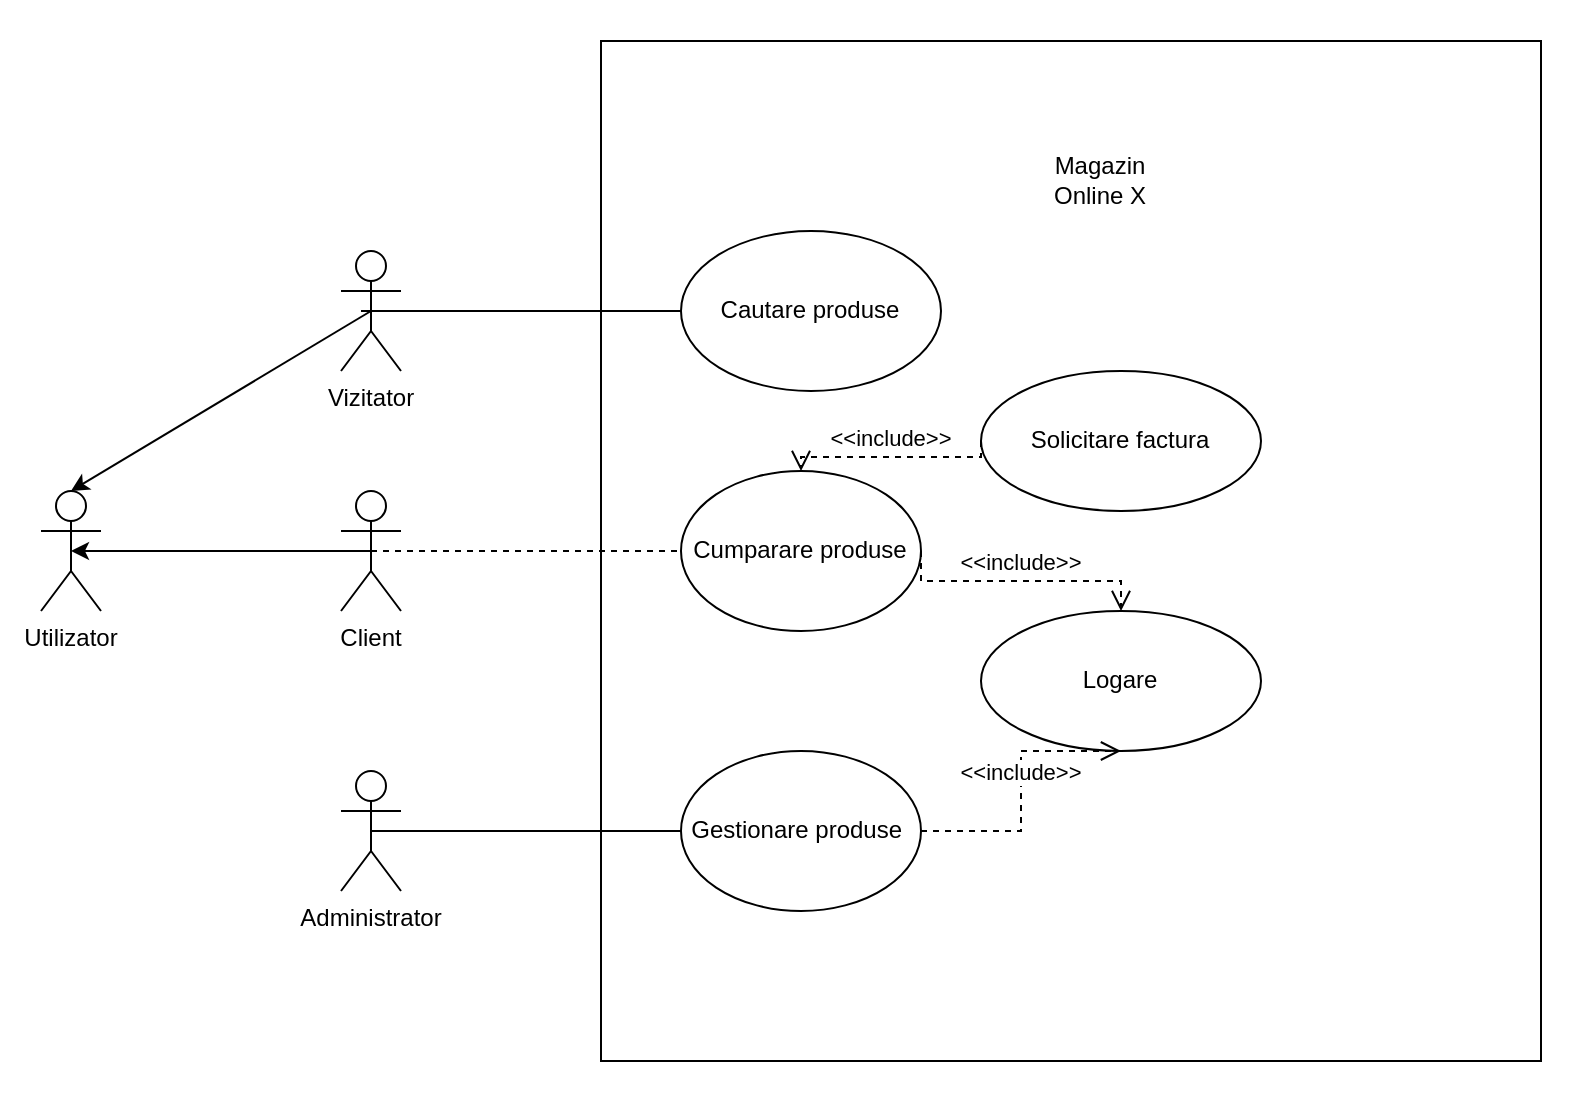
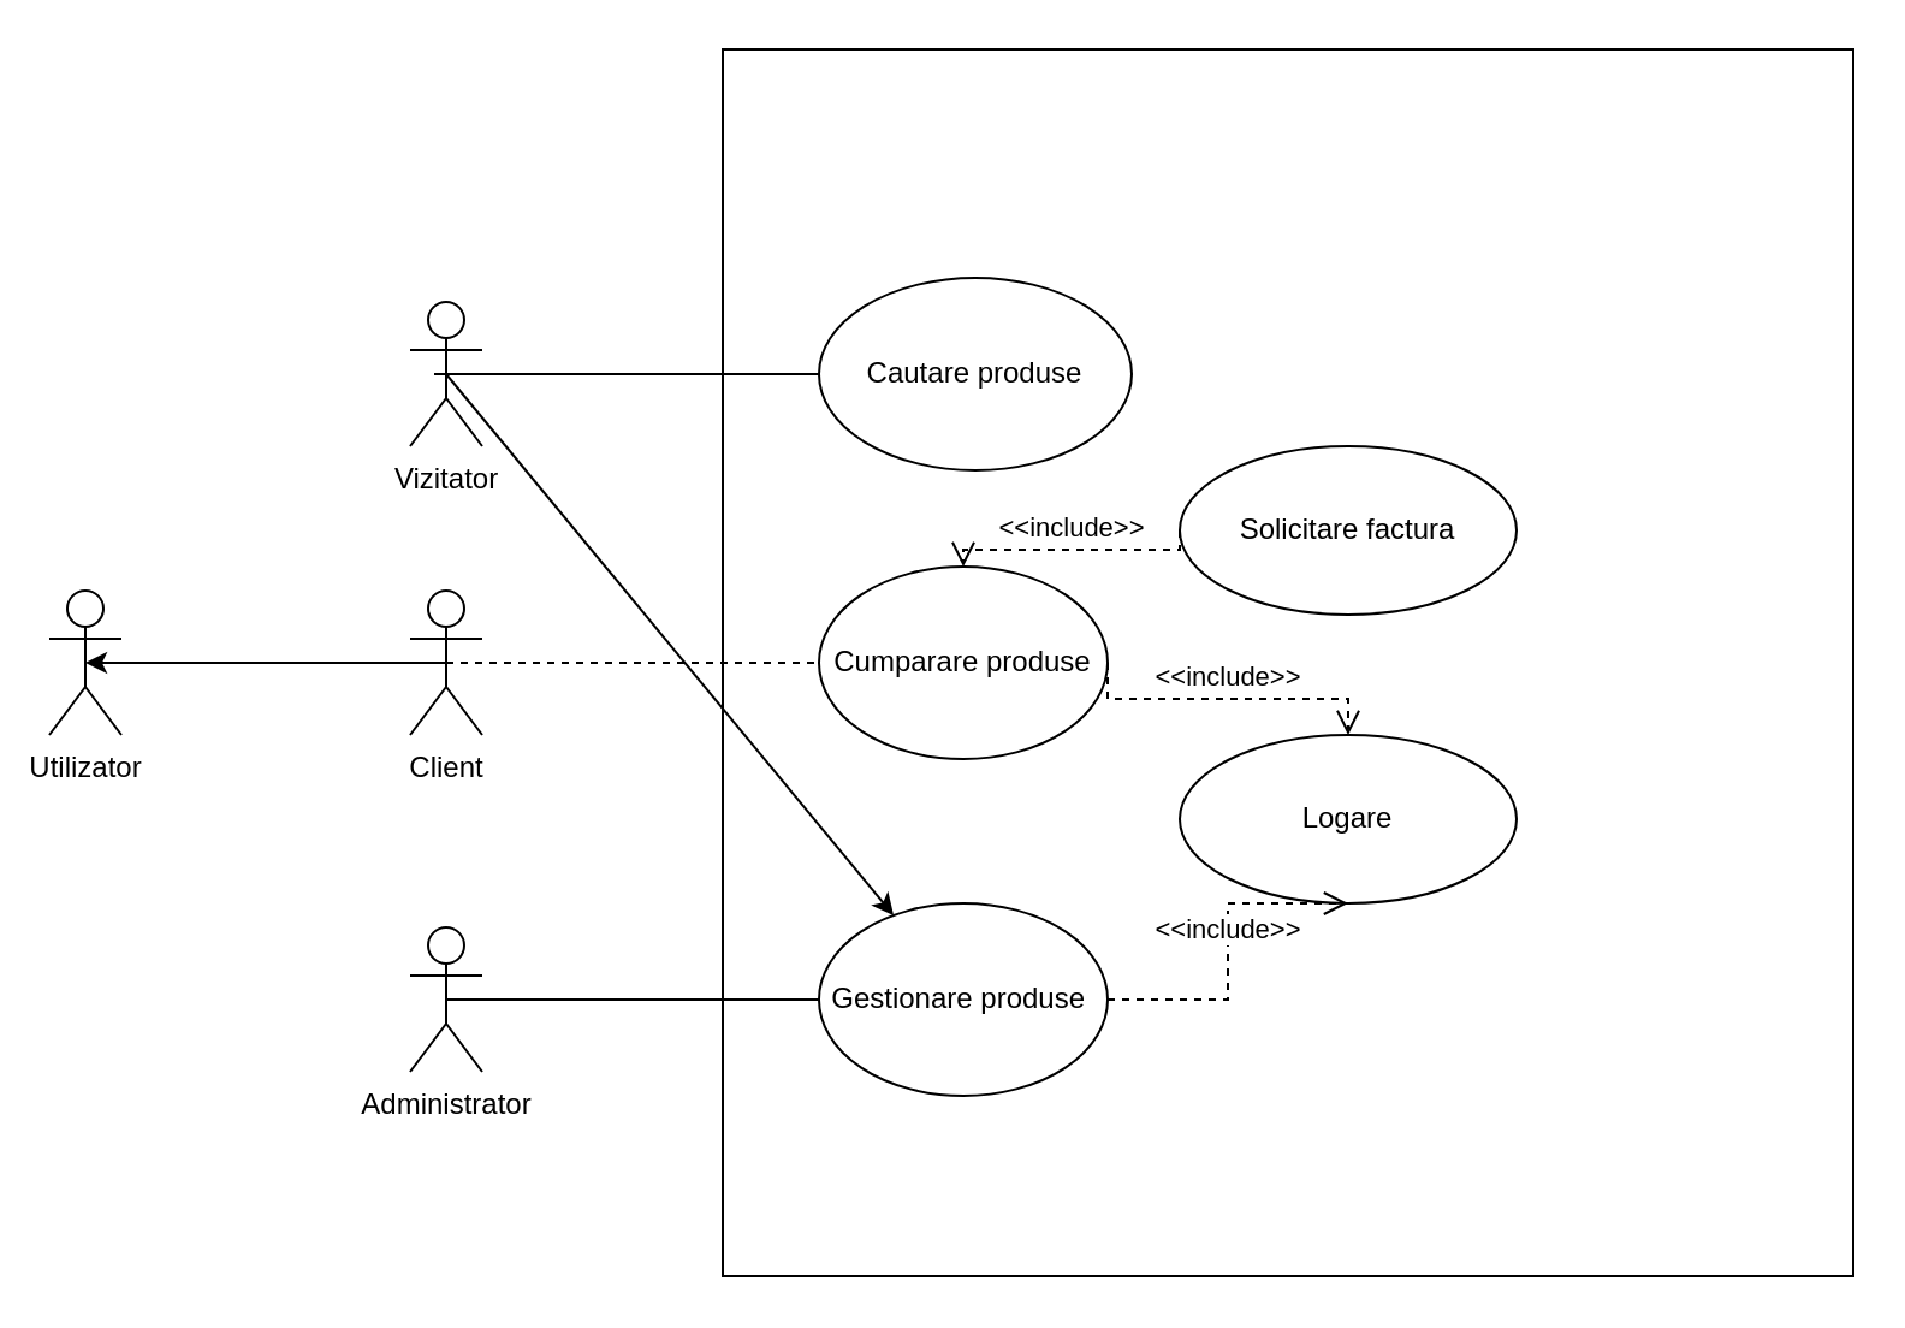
- <mxCell id="5" value="Magazin Online X" style="text;html=1;strokeColor=none;fillColor=none;align=center;verticalAlign=middle;whiteSpace=wrap;rounded=0;" vertex="1" parent="1"><mxGeometry x="520" y="75" width="60" height="30" as="geometry" /></mxCell>
- <mxCell id="10" value="" style="endArrow=classic;html=1;rounded=0;exitX=0.5;exitY=0.5;exitDx=0;exitDy=0;exitPerimeter=0;entryX=0.5;entryY=0;entryDx=0;entryDy=0;entryPerimeter=0;" edge="1" parent="1" source="8" target="7"><mxGeometry width="50" height="50" relative="1" as="geometry"><mxPoint x="240" y="325" as="sourcePoint" /><mxPoint x="290" y="275" as="targetPoint" /></mxGeometry></mxCell>
+ <mxCell id="10" value="" style="endArrow=classic;html=1;rounded=0;exitX=0.5;exitY=0.5;exitDx=0;exitDy=0;exitPerimeter=0;" edge="1" parent="1" source="8" target="6"><mxGeometry width="50" height="50" relative="1" as="geometry"><mxPoint x="240" y="325" as="sourcePoint" /><mxPoint x="290" y="275" as="targetPoint" /></mxGeometry></mxCell>
